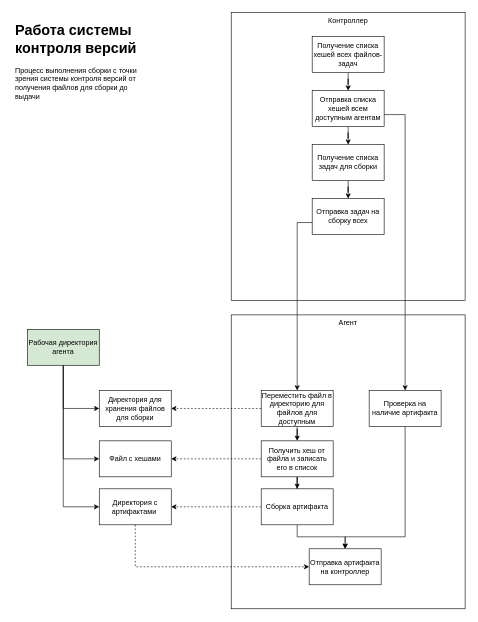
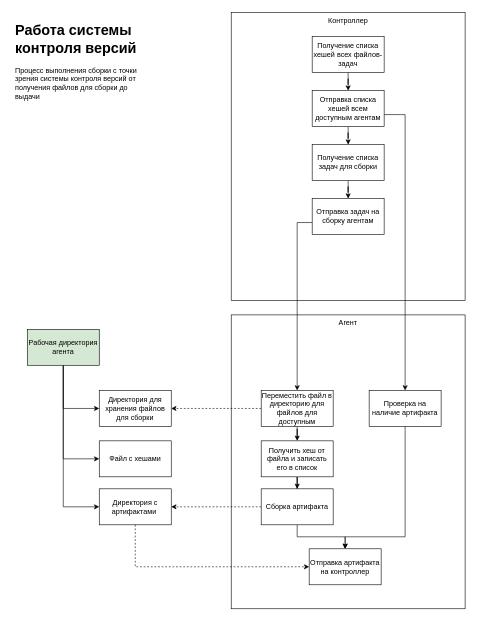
- <mxCell id="33" value="Отправка задач на сборку всех" style="rounded=0;whiteSpace=wrap;html=1;" parent="1" vertex="1"><mxGeometry x="520" y="330" width="120" height="60" as="geometry" /></mxCell>
+ <mxCell id="33" value="Отправка задач на сборку агентам" style="rounded=0;whiteSpace=wrap;html=1;" parent="1" vertex="1"><mxGeometry x="520" y="330" width="120" height="60" as="geometry" /></mxCell>
- <mxCell id="15" style="edgeStyle=orthogonalEdgeStyle;rounded=0;orthogonalLoop=1;jettySize=auto;html=1;entryX=1;entryY=0.5;entryDx=0;entryDy=0;dashed=1;" parent="1" source="16" target="8" edge="1"><mxGeometry relative="1" as="geometry" /></mxCell>
